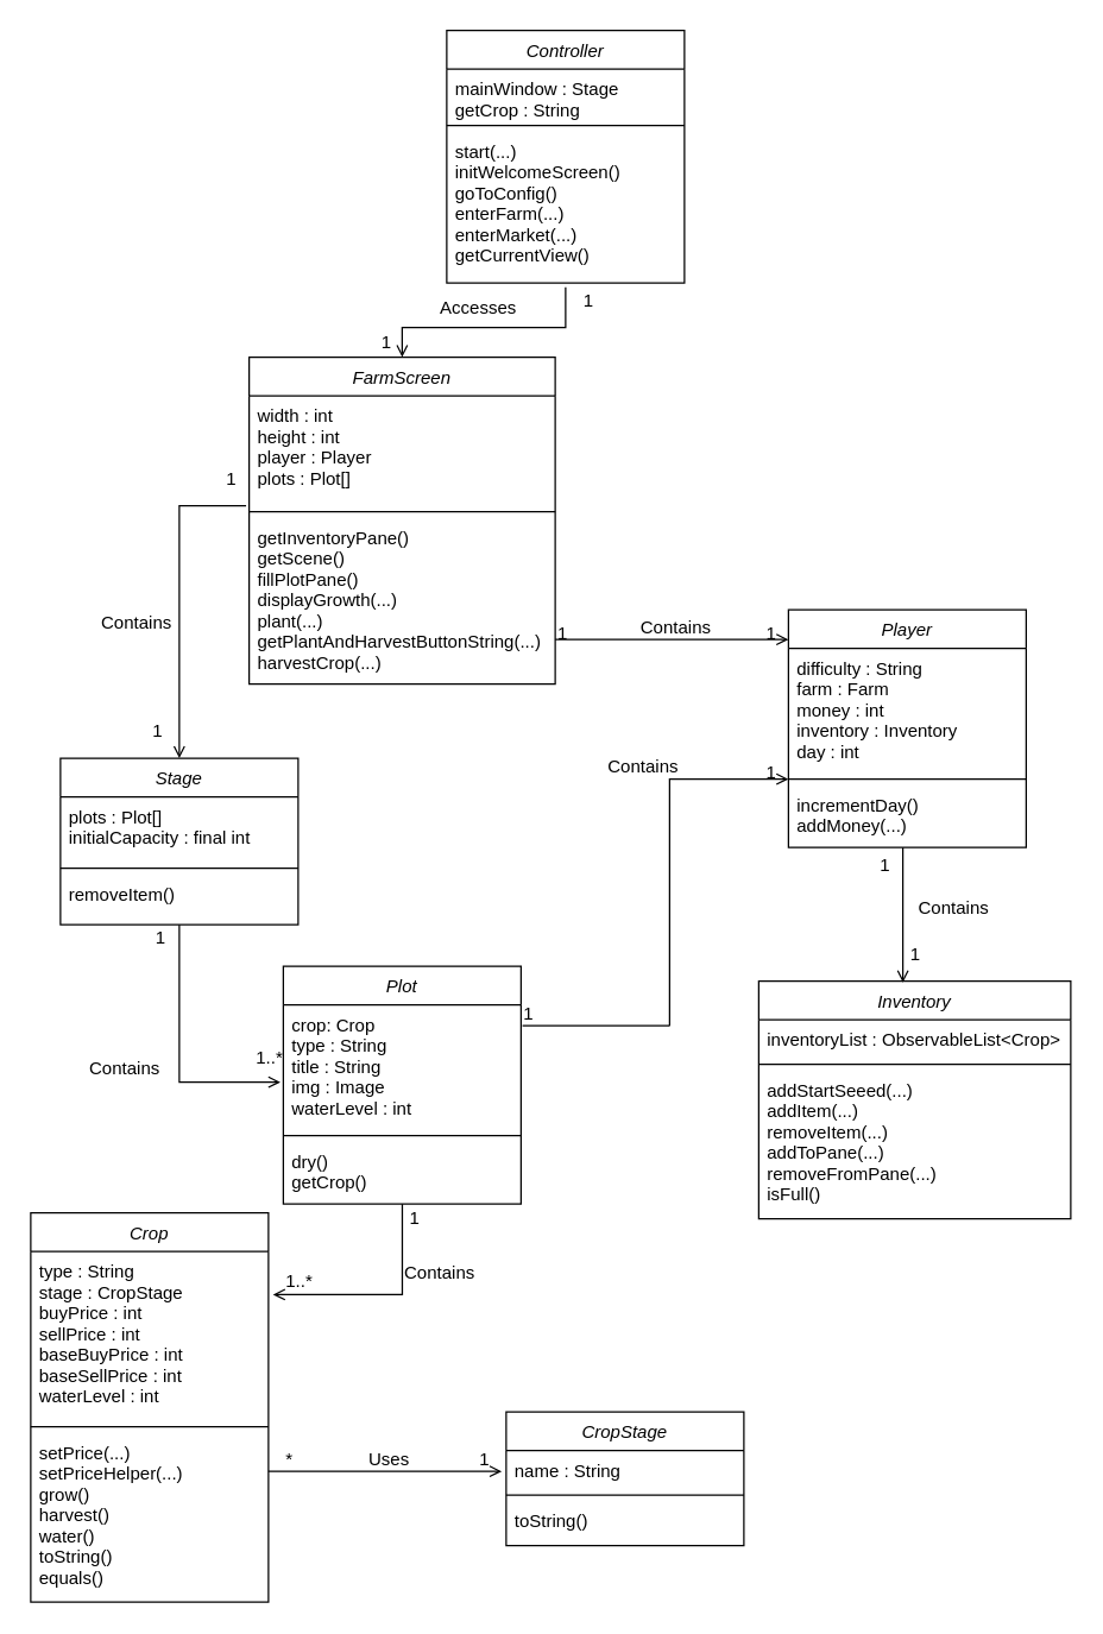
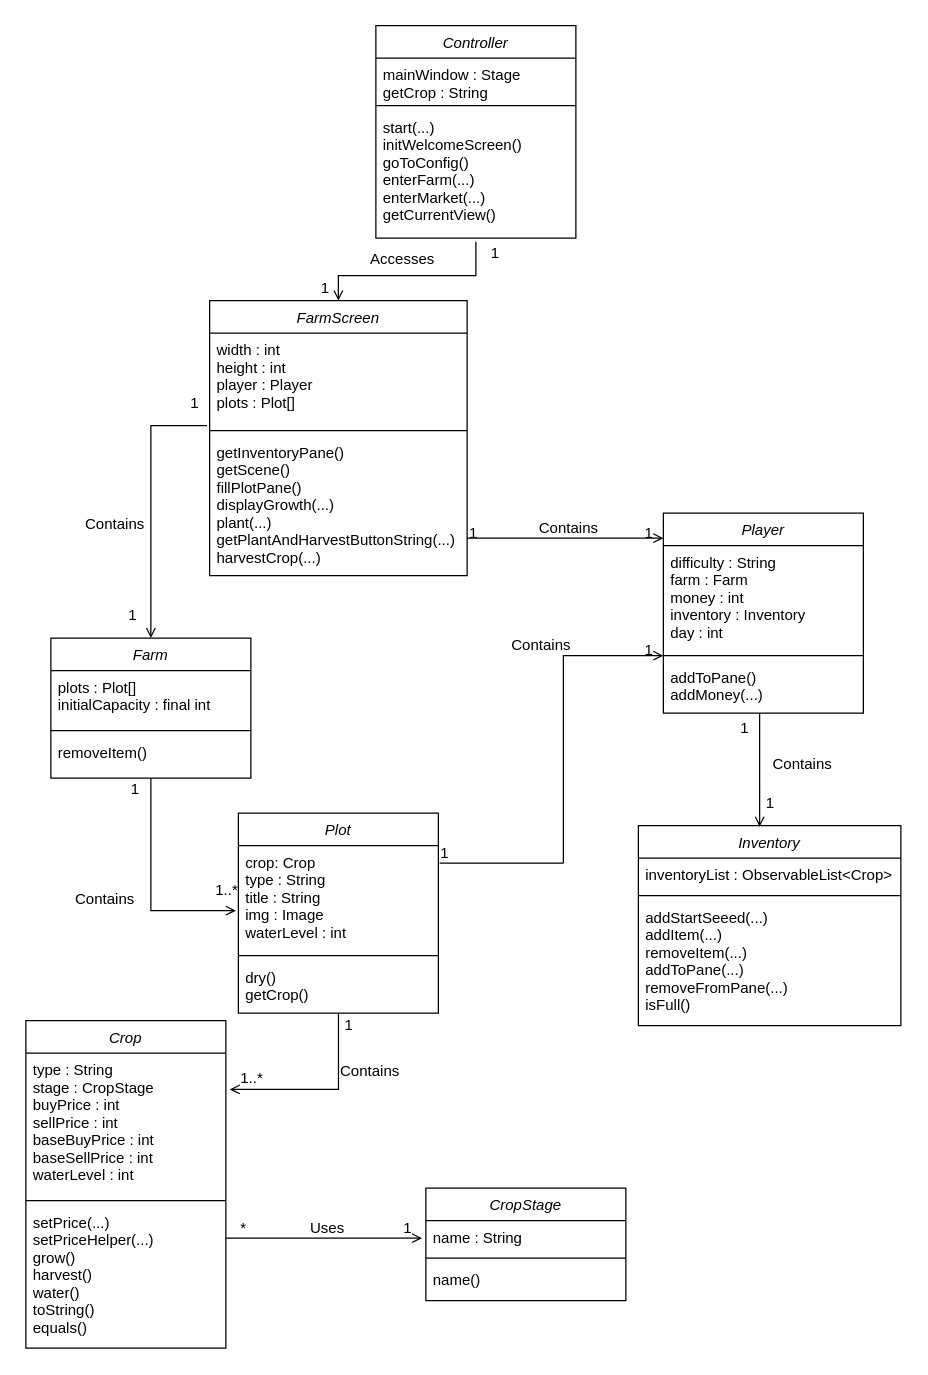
- <mxCell id="14" value="Stage" style="swimlane;fontStyle=2;align=center;verticalAlign=top;childLayout=stackLayout;horizontal=1;startSize=26;horizontalStack=0;resizeParent=1;resizeLast=0;collapsible=1;marginBottom=0;rounded=0;shadow=0;strokeWidth=1;" vertex="1" parent="1"><mxGeometry x="40" y="510" width="160" height="112" as="geometry"><mxRectangle x="220" y="120" width="160" height="26" as="alternateBounds" /></mxGeometry></mxCell>
+ <mxCell id="14" value="Farm" style="swimlane;fontStyle=2;align=center;verticalAlign=top;childLayout=stackLayout;horizontal=1;startSize=26;horizontalStack=0;resizeParent=1;resizeLast=0;collapsible=1;marginBottom=0;rounded=0;shadow=0;strokeWidth=1;" vertex="1" parent="1"><mxGeometry x="40" y="510" width="160" height="112" as="geometry"><mxRectangle x="220" y="120" width="160" height="26" as="alternateBounds" /></mxGeometry></mxCell>
- <mxCell id="25" value="incrementDay()&#10;addMoney(...)" style="text;align=left;verticalAlign=top;spacingLeft=4;spacingRight=4;overflow=hidden;rotatable=0;points=[[0,0.5],[1,0.5]];portConstraint=eastwest;" vertex="1" parent="22"><mxGeometry y="118" width="160" height="42" as="geometry" /></mxCell>
+ <mxCell id="25" value="addToPane()&#10;addMoney(...)" style="text;align=left;verticalAlign=top;spacingLeft=4;spacingRight=4;overflow=hidden;rotatable=0;points=[[0,0.5],[1,0.5]];portConstraint=eastwest;" vertex="1" parent="22"><mxGeometry y="118" width="160" height="42" as="geometry" /></mxCell>
- <mxCell id="13" value="toString()" style="text;align=left;verticalAlign=top;spacingLeft=4;spacingRight=4;overflow=hidden;rotatable=0;points=[[0,0.5],[1,0.5]];portConstraint=eastwest;" vertex="1" parent="10"><mxGeometry y="60" width="160" height="26" as="geometry" /></mxCell>
+ <mxCell id="13" value="name()" style="text;align=left;verticalAlign=top;spacingLeft=4;spacingRight=4;overflow=hidden;rotatable=0;points=[[0,0.5],[1,0.5]];portConstraint=eastwest;" vertex="1" parent="10"><mxGeometry y="60" width="160" height="26" as="geometry" /></mxCell>
